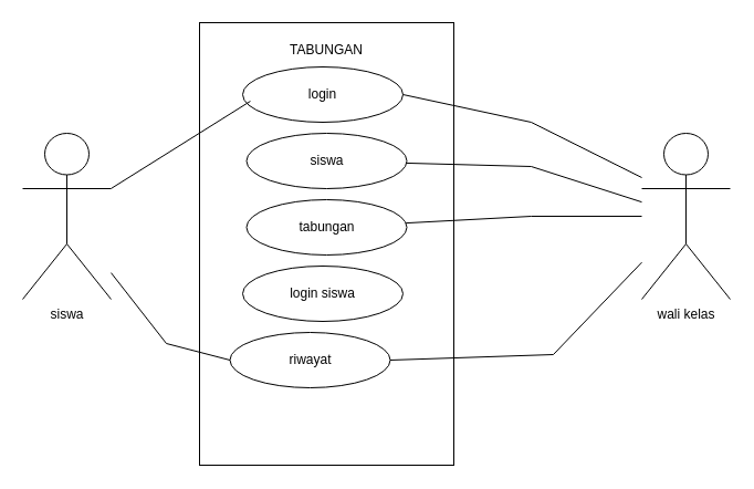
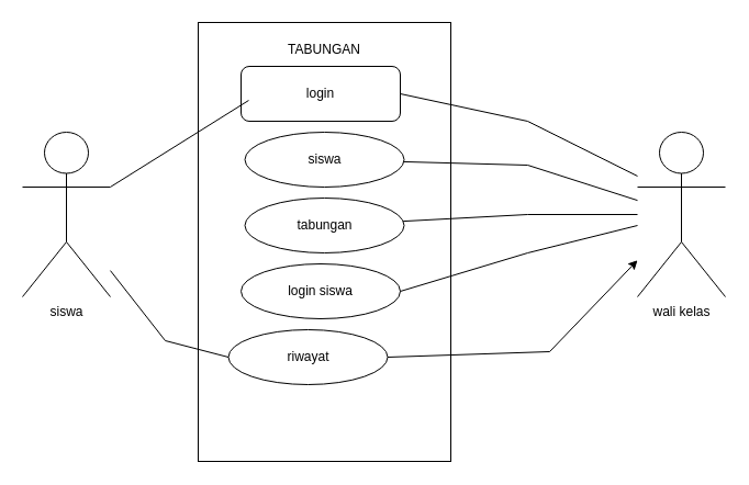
- <mxCell id="15" value="login" style="ellipse;whiteSpace=wrap;html=1;" parent="1" vertex="1"><mxGeometry x="219" y="60" width="145" height="50" as="geometry" /></mxCell>
+ <mxCell id="15" value="login" style="whiteSpace=wrap;html=1;rounded=1;" parent="1" vertex="1"><mxGeometry x="219" y="60" width="145" height="50" as="geometry" /></mxCell>
+ <mxCell id="13" value="" style="endArrow=none;html=1;rounded=0;exitX=1;exitY=0.5;exitDx=0;exitDy=0;" parent="1" source="12" target="4" edge="1"><mxGeometry width="50" height="50" relative="1" as="geometry"><mxPoint x="450" y="250" as="sourcePoint" /><mxPoint x="460" y="210" as="targetPoint" /><Array as="points"><mxPoint x="480" y="230" /></Array></mxGeometry></mxCell>
- <mxCell id="10" value="" style="endArrow=none;html=1;rounded=0;exitX=1;exitY=0.5;exitDx=0;exitDy=0;" parent="1" source="8" target="4" edge="1"><mxGeometry width="50" height="50" relative="1" as="geometry"><mxPoint x="450" y="270" as="sourcePoint" /><mxPoint x="500" y="220" as="targetPoint" /><Array as="points"><mxPoint x="500" y="320" /></Array></mxGeometry></mxCell>
+ <mxCell id="10" value="" style="endArrow=classic;html=1;rounded=0;exitX=1;exitY=0.5;exitDx=0;exitDy=0;" parent="1" source="8" target="4" edge="1"><mxGeometry width="50" height="50" relative="1" as="geometry"><mxPoint x="450" y="270" as="sourcePoint" /><mxPoint x="500" y="220" as="targetPoint" /><Array as="points"><mxPoint x="500" y="320" /></Array></mxGeometry></mxCell>
